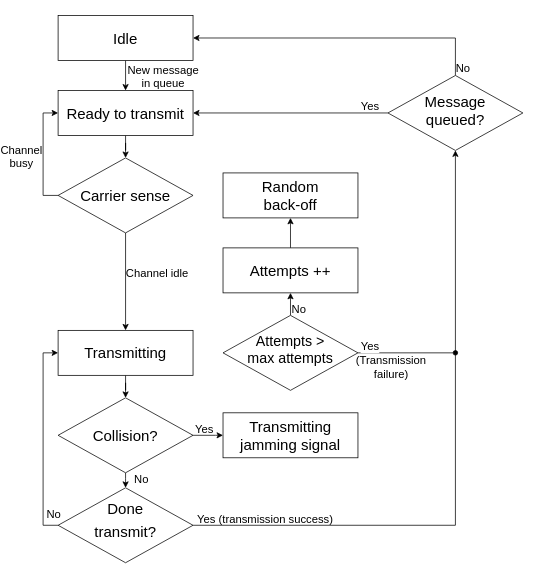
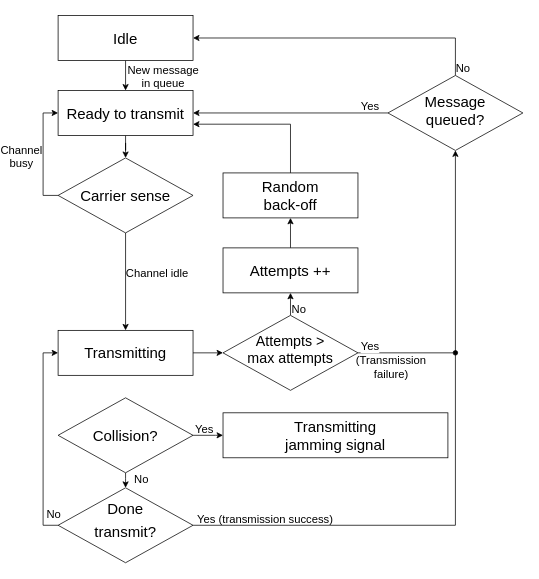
+ <mxCell id="25" style="edgeStyle=orthogonalEdgeStyle;rounded=0;orthogonalLoop=1;jettySize=auto;html=1;entryX=1;entryY=0.75;entryDx=0;entryDy=0;exitX=0.5;exitY=0;exitDx=0;exitDy=0;" parent="1" source="26" target="6" edge="1"><mxGeometry relative="1" as="geometry"><Array as="points"><mxPoint x="350" y="165" /></Array></mxGeometry></mxCell>
- <mxCell id="12" style="edgeStyle=orthogonalEdgeStyle;rounded=0;orthogonalLoop=1;jettySize=auto;html=1;" parent="1" source="13" target="18" edge="1"><mxGeometry relative="1" as="geometry" /></mxCell>
+ <mxCell id="12" style="edgeStyle=orthogonalEdgeStyle;rounded=0;orthogonalLoop=1;jettySize=auto;html=1;" parent="1" source="13" target="37" edge="1"><mxGeometry relative="1" as="geometry" /></mxCell>
- <mxCell id="24" value="&lt;div&gt;&lt;font style=&quot;font-size: 20px&quot;&gt;Transmitting&lt;/font&gt;&lt;/div&gt;&lt;div&gt;&lt;font style=&quot;font-size: 20px&quot;&gt;jamming signal&lt;/font&gt;&lt;/div&gt;" style="rounded=0;whiteSpace=wrap;html=1;" parent="1" vertex="1"><mxGeometry x="260" y="550" width="180" height="60" as="geometry" /></mxCell>
+ <mxCell id="24" value="&lt;div&gt;&lt;font style=&quot;font-size: 20px&quot;&gt;Transmitting&lt;/font&gt;&lt;/div&gt;&lt;div&gt;&lt;font style=&quot;font-size: 20px&quot;&gt;jamming signal&lt;/font&gt;&lt;/div&gt;" style="rounded=0;whiteSpace=wrap;html=1;" parent="1" vertex="1"><mxGeometry x="260" y="550" width="300" height="60" as="geometry" /></mxCell>
